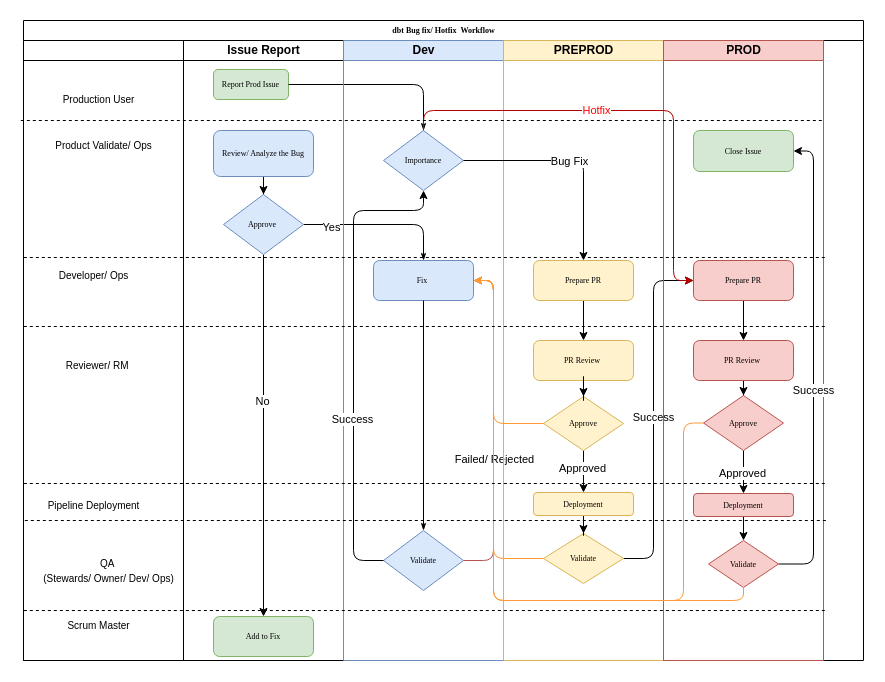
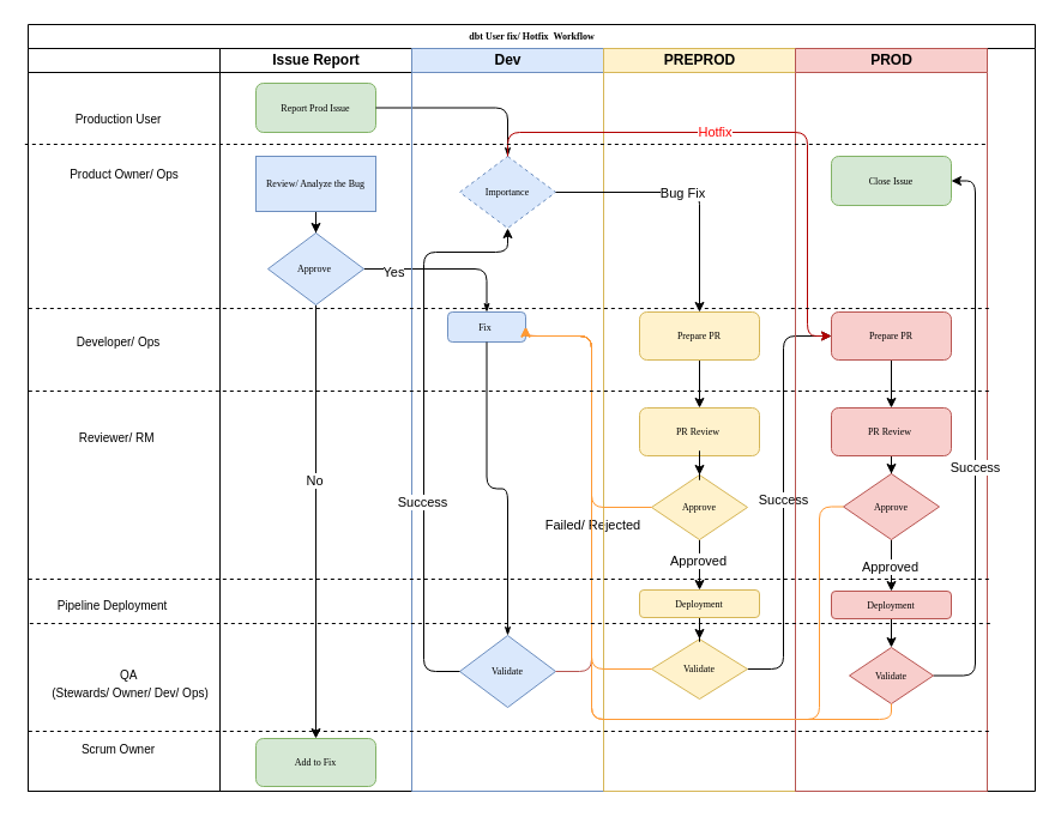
- <mxCell id="2" value="dbt Bug fix/ Hotfix&amp;nbsp; Workflow" style="swimlane;html=1;childLayout=stackLayout;startSize=20;rounded=0;shadow=0;labelBackgroundColor=none;strokeWidth=1;fontFamily=Verdana;fontSize=8;align=center;" parent="1" vertex="1"><mxGeometry x="23" y="20" width="840" height="640" as="geometry" /></mxCell>
+ <mxCell id="2" value="dbt User fix/ Hotfix&amp;nbsp; Workflow" style="swimlane;html=1;childLayout=stackLayout;startSize=20;rounded=0;shadow=0;labelBackgroundColor=none;strokeWidth=1;fontFamily=Verdana;fontSize=8;align=center;" parent="1" vertex="1"><mxGeometry x="23" y="20" width="840" height="640" as="geometry" /></mxCell>
- <mxCell id="14" value="Report Prod Issue" style="rounded=1;whiteSpace=wrap;html=1;shadow=0;labelBackgroundColor=none;strokeWidth=1;fontFamily=Verdana;fontSize=8;align=center;fillColor=#d5e8d4;strokeColor=#82b366;" parent="13" vertex="1"><mxGeometry x="30" y="29" width="75" height="30" as="geometry" /></mxCell>
+ <mxCell id="14" value="Report Prod Issue" style="rounded=1;whiteSpace=wrap;html=1;shadow=0;labelBackgroundColor=none;strokeWidth=1;fontFamily=Verdana;fontSize=8;align=center;fillColor=#d5e8d4;strokeColor=#82b366;" parent="13" vertex="1"><mxGeometry x="30" y="29" width="100" height="41" as="geometry" /></mxCell>
- <mxCell id="5" value="&lt;font style=&quot;font-size: 10px;&quot;&gt;Product Validate/ Ops&lt;/font&gt;" style="text;html=1;align=center;verticalAlign=middle;resizable=0;points=[];autosize=1;strokeColor=none;fillColor=none;" parent="3" vertex="1"><mxGeometry x="25" y="90" width="110" height="30" as="geometry" /></mxCell>
+ <mxCell id="5" value="&lt;font style=&quot;font-size: 10px;&quot;&gt;Product Owner/ Ops&lt;/font&gt;" style="text;html=1;align=center;verticalAlign=middle;resizable=0;points=[];autosize=1;strokeColor=none;fillColor=none;" parent="3" vertex="1"><mxGeometry x="25" y="90" width="110" height="30" as="geometry" /></mxCell>
- <mxCell id="16" value="Review/ Analyze the Bug" style="rounded=1;whiteSpace=wrap;html=1;shadow=0;labelBackgroundColor=none;strokeWidth=1;fontFamily=Verdana;fontSize=8;align=center;fillColor=#dae8fc;strokeColor=#6c8ebf;" parent="13" vertex="1"><mxGeometry x="30" y="90" width="100" height="46" as="geometry" /></mxCell>
+ <mxCell id="16" value="Review/ Analyze the Bug" style="whiteSpace=wrap;html=1;shadow=0;labelBackgroundColor=none;strokeWidth=1;fontFamily=Verdana;fontSize=8;align=center;fillColor=#dae8fc;strokeColor=#6c8ebf;rounded=0;" parent="13" vertex="1"><mxGeometry x="30" y="90" width="100" height="46" as="geometry" /></mxCell>
- <mxCell id="28" value="Importance" style="rhombus;whiteSpace=wrap;html=1;rounded=0;shadow=0;labelBackgroundColor=none;strokeWidth=1;fontFamily=Verdana;fontSize=8;align=center;fillColor=#dae8fc;strokeColor=#6c8ebf;" parent="22" vertex="1"><mxGeometry x="40" y="90" width="80" height="60" as="geometry" /></mxCell>
+ <mxCell id="28" value="Importance" style="rhombus;whiteSpace=wrap;html=1;rounded=0;shadow=0;labelBackgroundColor=none;strokeWidth=1;fontFamily=Verdana;fontSize=8;align=center;fillColor=#dae8fc;strokeColor=#6c8ebf;dashed=1;" parent="22" vertex="1"><mxGeometry x="40" y="90" width="80" height="60" as="geometry" /></mxCell>
- <mxCell id="6" value="&lt;font style=&quot;font-size: 10px;&quot;&gt;Developer/ Ops&lt;/font&gt;" style="text;html=1;align=center;verticalAlign=middle;resizable=0;points=[];autosize=1;strokeColor=none;fillColor=none;" parent="3" vertex="1"><mxGeometry x="25" y="220" width="90" height="30" as="geometry" /></mxCell>
+ <mxCell id="6" value="&lt;font style=&quot;font-size: 10px;&quot;&gt;Developer/ Ops&lt;/font&gt;" style="text;html=1;align=center;verticalAlign=middle;resizable=0;points=[];autosize=1;strokeColor=none;fillColor=none;" parent="3" vertex="1"><mxGeometry x="30" y="230" width="90" height="30" as="geometry" /></mxCell>
- <mxCell id="23" value="Fix&amp;nbsp;" style="rounded=1;whiteSpace=wrap;html=1;shadow=0;labelBackgroundColor=none;strokeWidth=1;fontFamily=Verdana;fontSize=8;align=center;fillColor=#dae8fc;strokeColor=#6c8ebf;" parent="22" vertex="1"><mxGeometry x="30" y="220" width="100" height="40" as="geometry" /></mxCell>
+ <mxCell id="23" value="Fix&amp;nbsp;" style="rounded=1;whiteSpace=wrap;html=1;shadow=0;labelBackgroundColor=none;strokeWidth=1;fontFamily=Verdana;fontSize=8;align=center;fillColor=#dae8fc;strokeColor=#6c8ebf;" parent="22" vertex="1"><mxGeometry x="30" y="220" width="65" height="25" as="geometry" /></mxCell>
- <mxCell id="8" value="&lt;font style=&quot;font-size: 10px;&quot;&gt;Scrum Master&lt;/font&gt;" style="text;html=1;align=center;verticalAlign=middle;resizable=0;points=[];autosize=1;strokeColor=none;fillColor=none;" parent="3" vertex="1"><mxGeometry x="30" y="570" width="90" height="30" as="geometry" /></mxCell>
+ <mxCell id="8" value="&lt;font style=&quot;font-size: 10px;&quot;&gt;Scrum Owner&lt;/font&gt;" style="text;html=1;align=center;verticalAlign=middle;resizable=0;points=[];autosize=1;strokeColor=none;fillColor=none;" parent="3" vertex="1"><mxGeometry x="30" y="570" width="90" height="30" as="geometry" /></mxCell>
